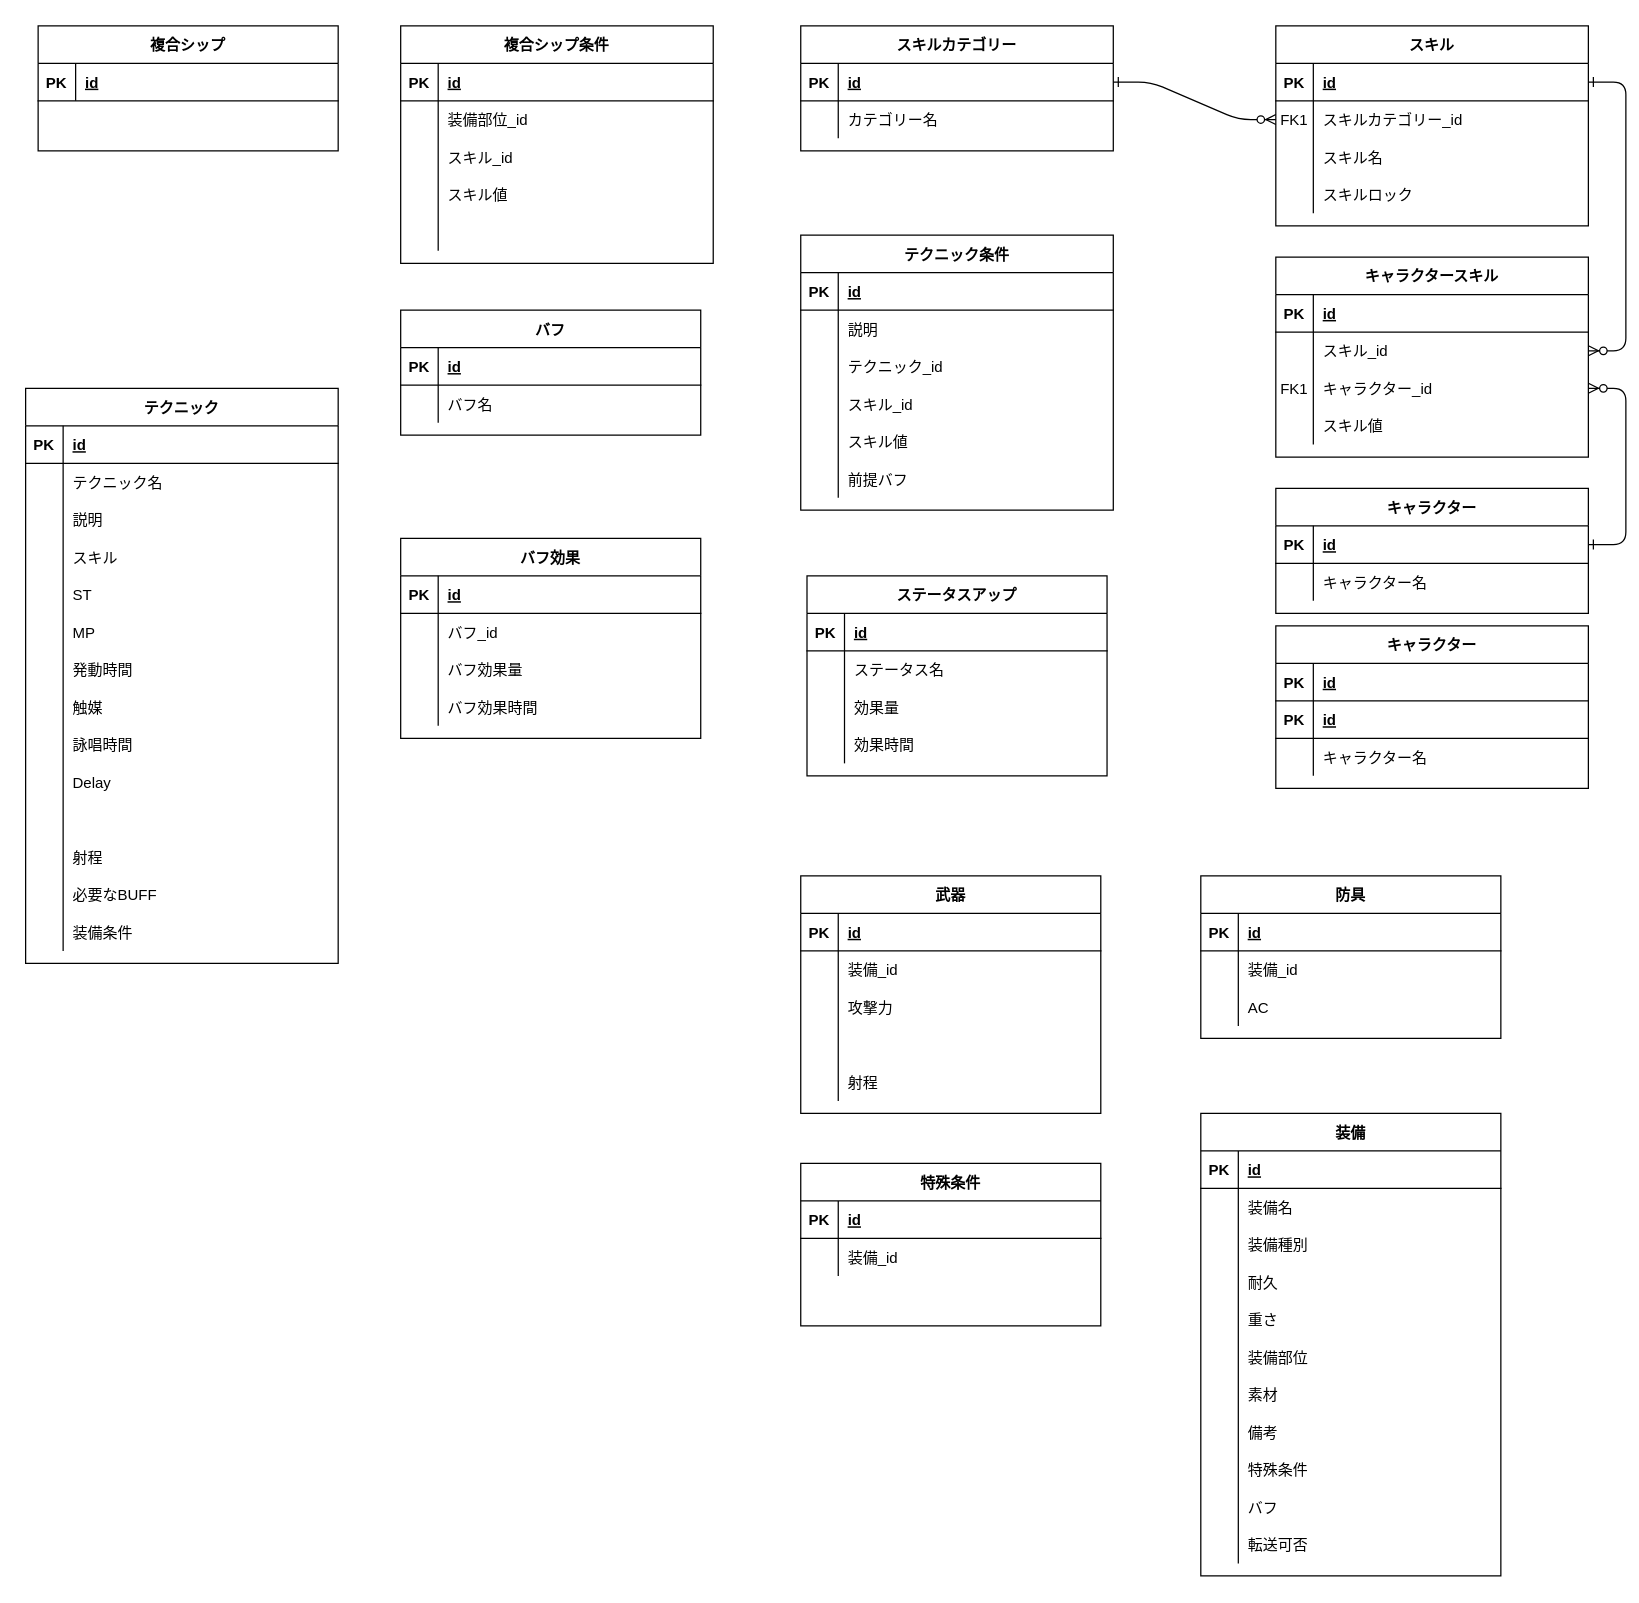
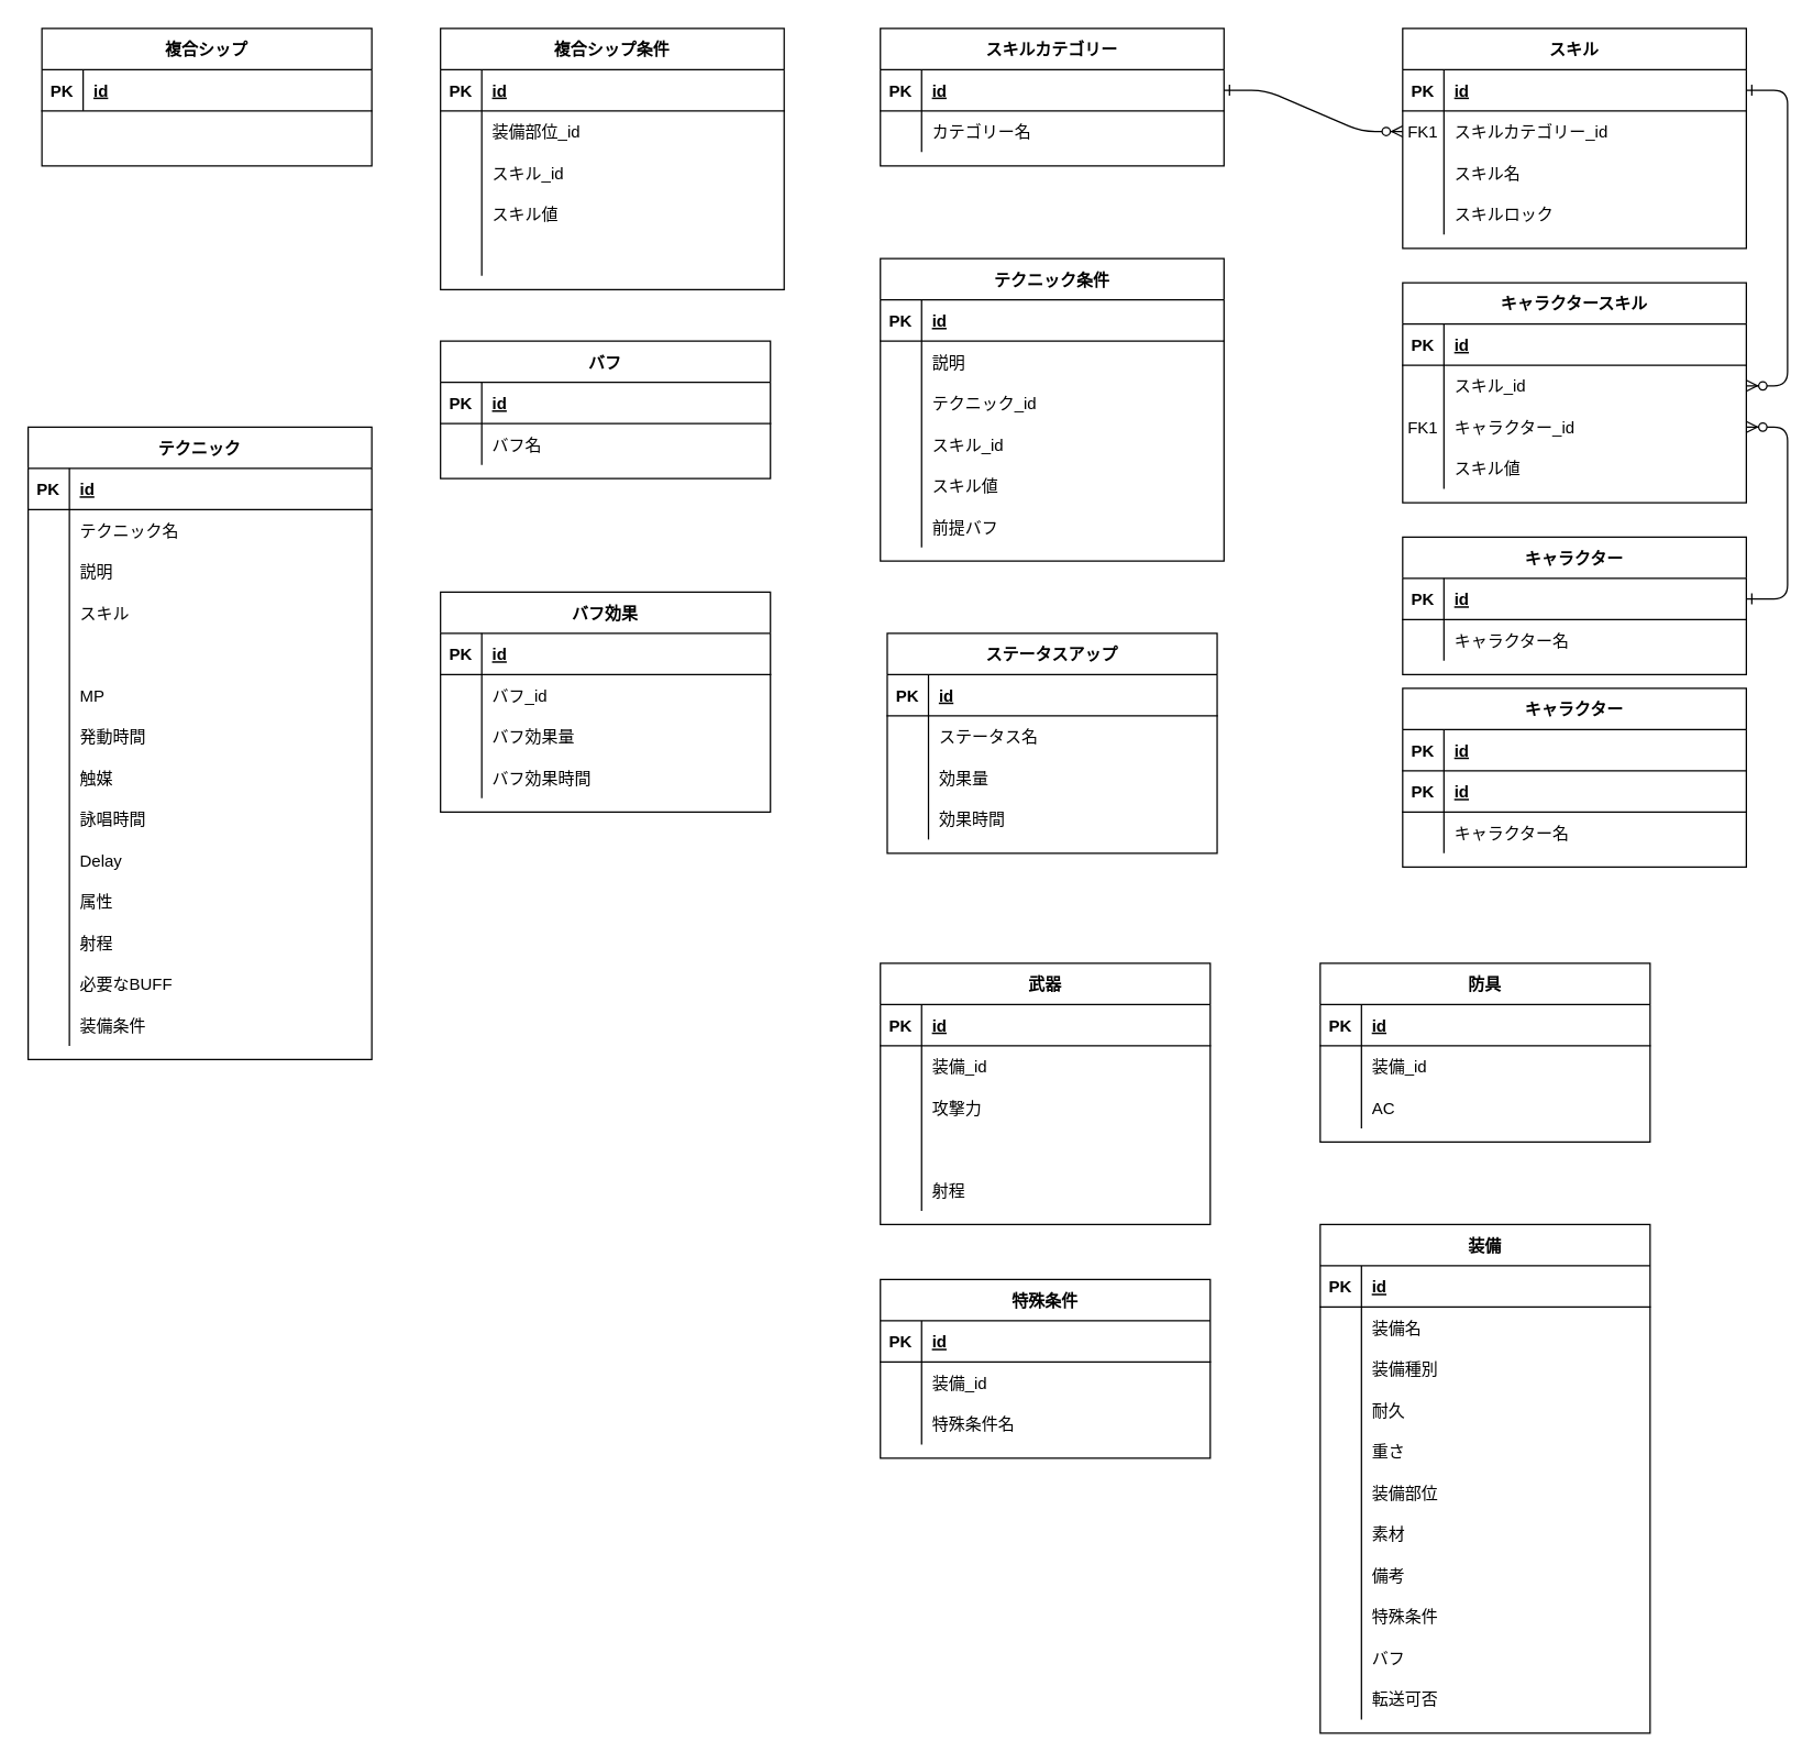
- <mxCell id="59" value="ST" style="shape=partialRectangle;overflow=hidden;connectable=0;fillColor=none;top=0;left=0;bottom=0;right=0;align=left;spacingLeft=6;" vertex="1" parent="57"><mxGeometry x="30" width="220" height="30" as="geometry"><mxRectangle width="220" height="30" as="alternateBounds" /></mxGeometry></mxCell>
+ <mxCell id="77" value="属性" style="shape=partialRectangle;overflow=hidden;connectable=0;fillColor=none;top=0;left=0;bottom=0;right=0;align=left;spacingLeft=6;" vertex="1" parent="75"><mxGeometry x="30" width="220" height="30" as="geometry"><mxRectangle width="220" height="30" as="alternateBounds" /></mxGeometry></mxCell>
+ <mxCell id="191" value="特殊条件名" style="shape=partialRectangle;overflow=hidden;connectable=0;fillColor=none;top=0;left=0;bottom=0;right=0;align=left;spacingLeft=6;" vertex="1" parent="189"><mxGeometry x="30" width="210.0" height="30" as="geometry"><mxRectangle width="210.0" height="30" as="alternateBounds" /></mxGeometry></mxCell>
